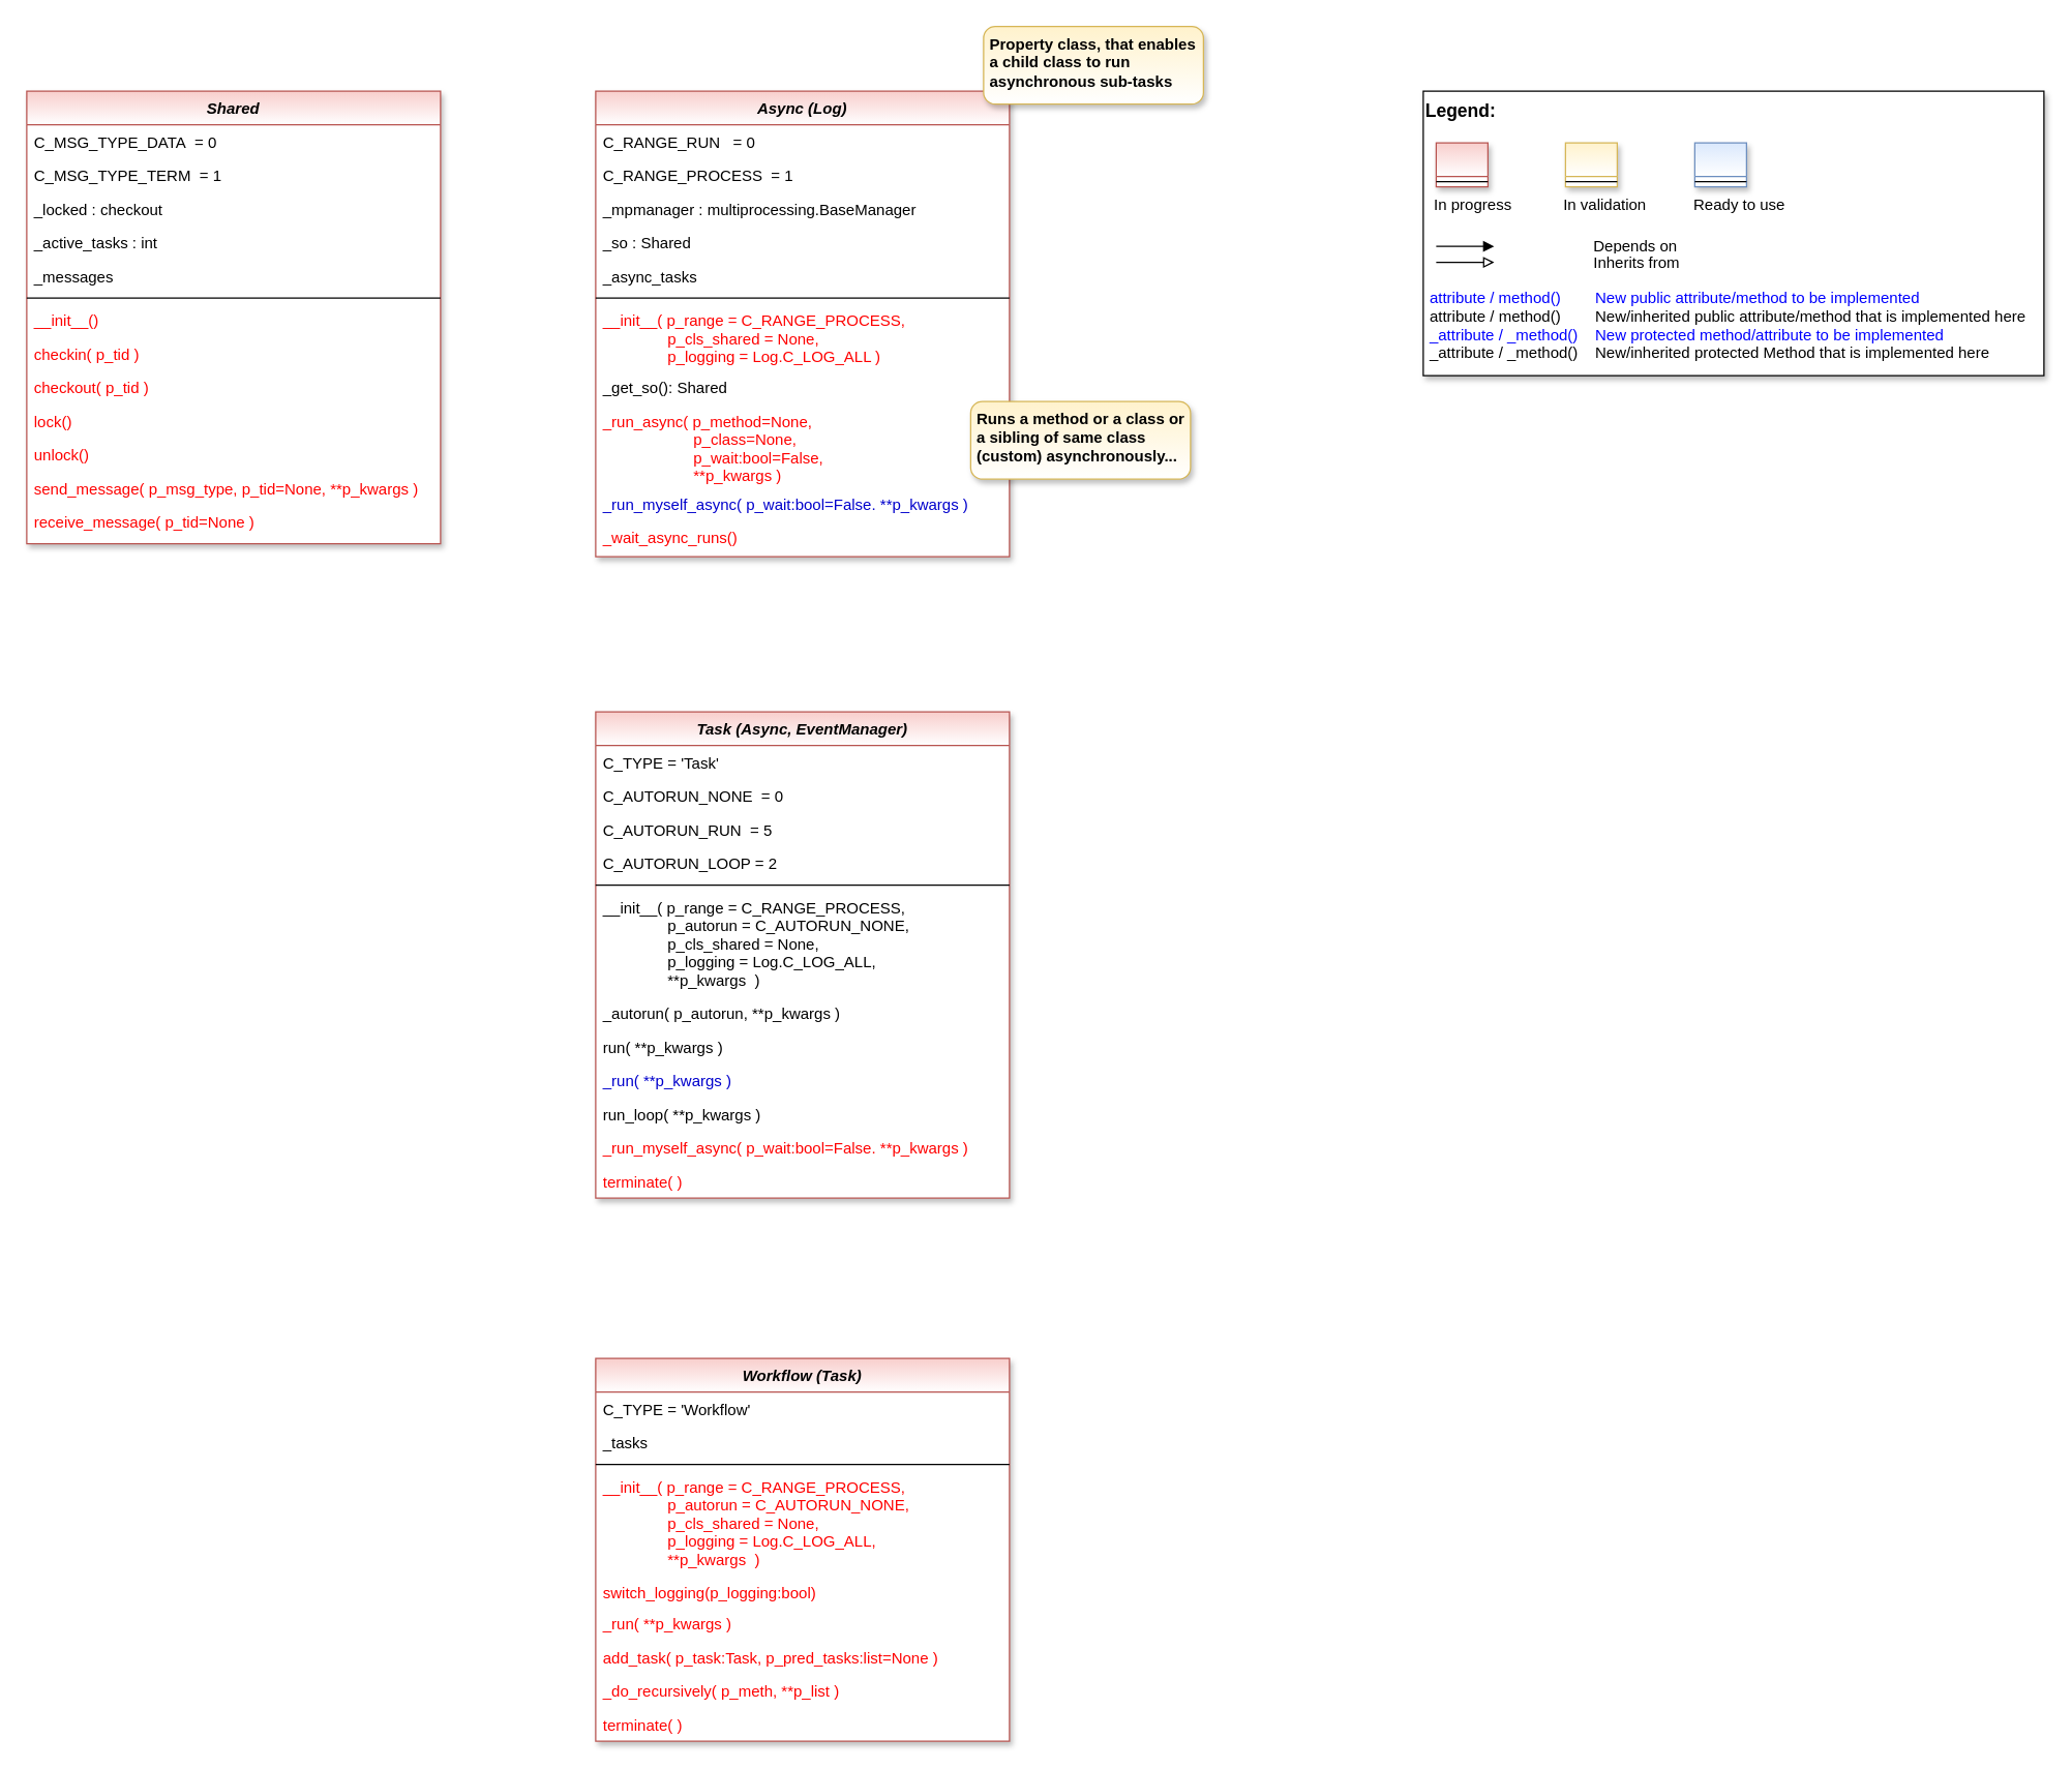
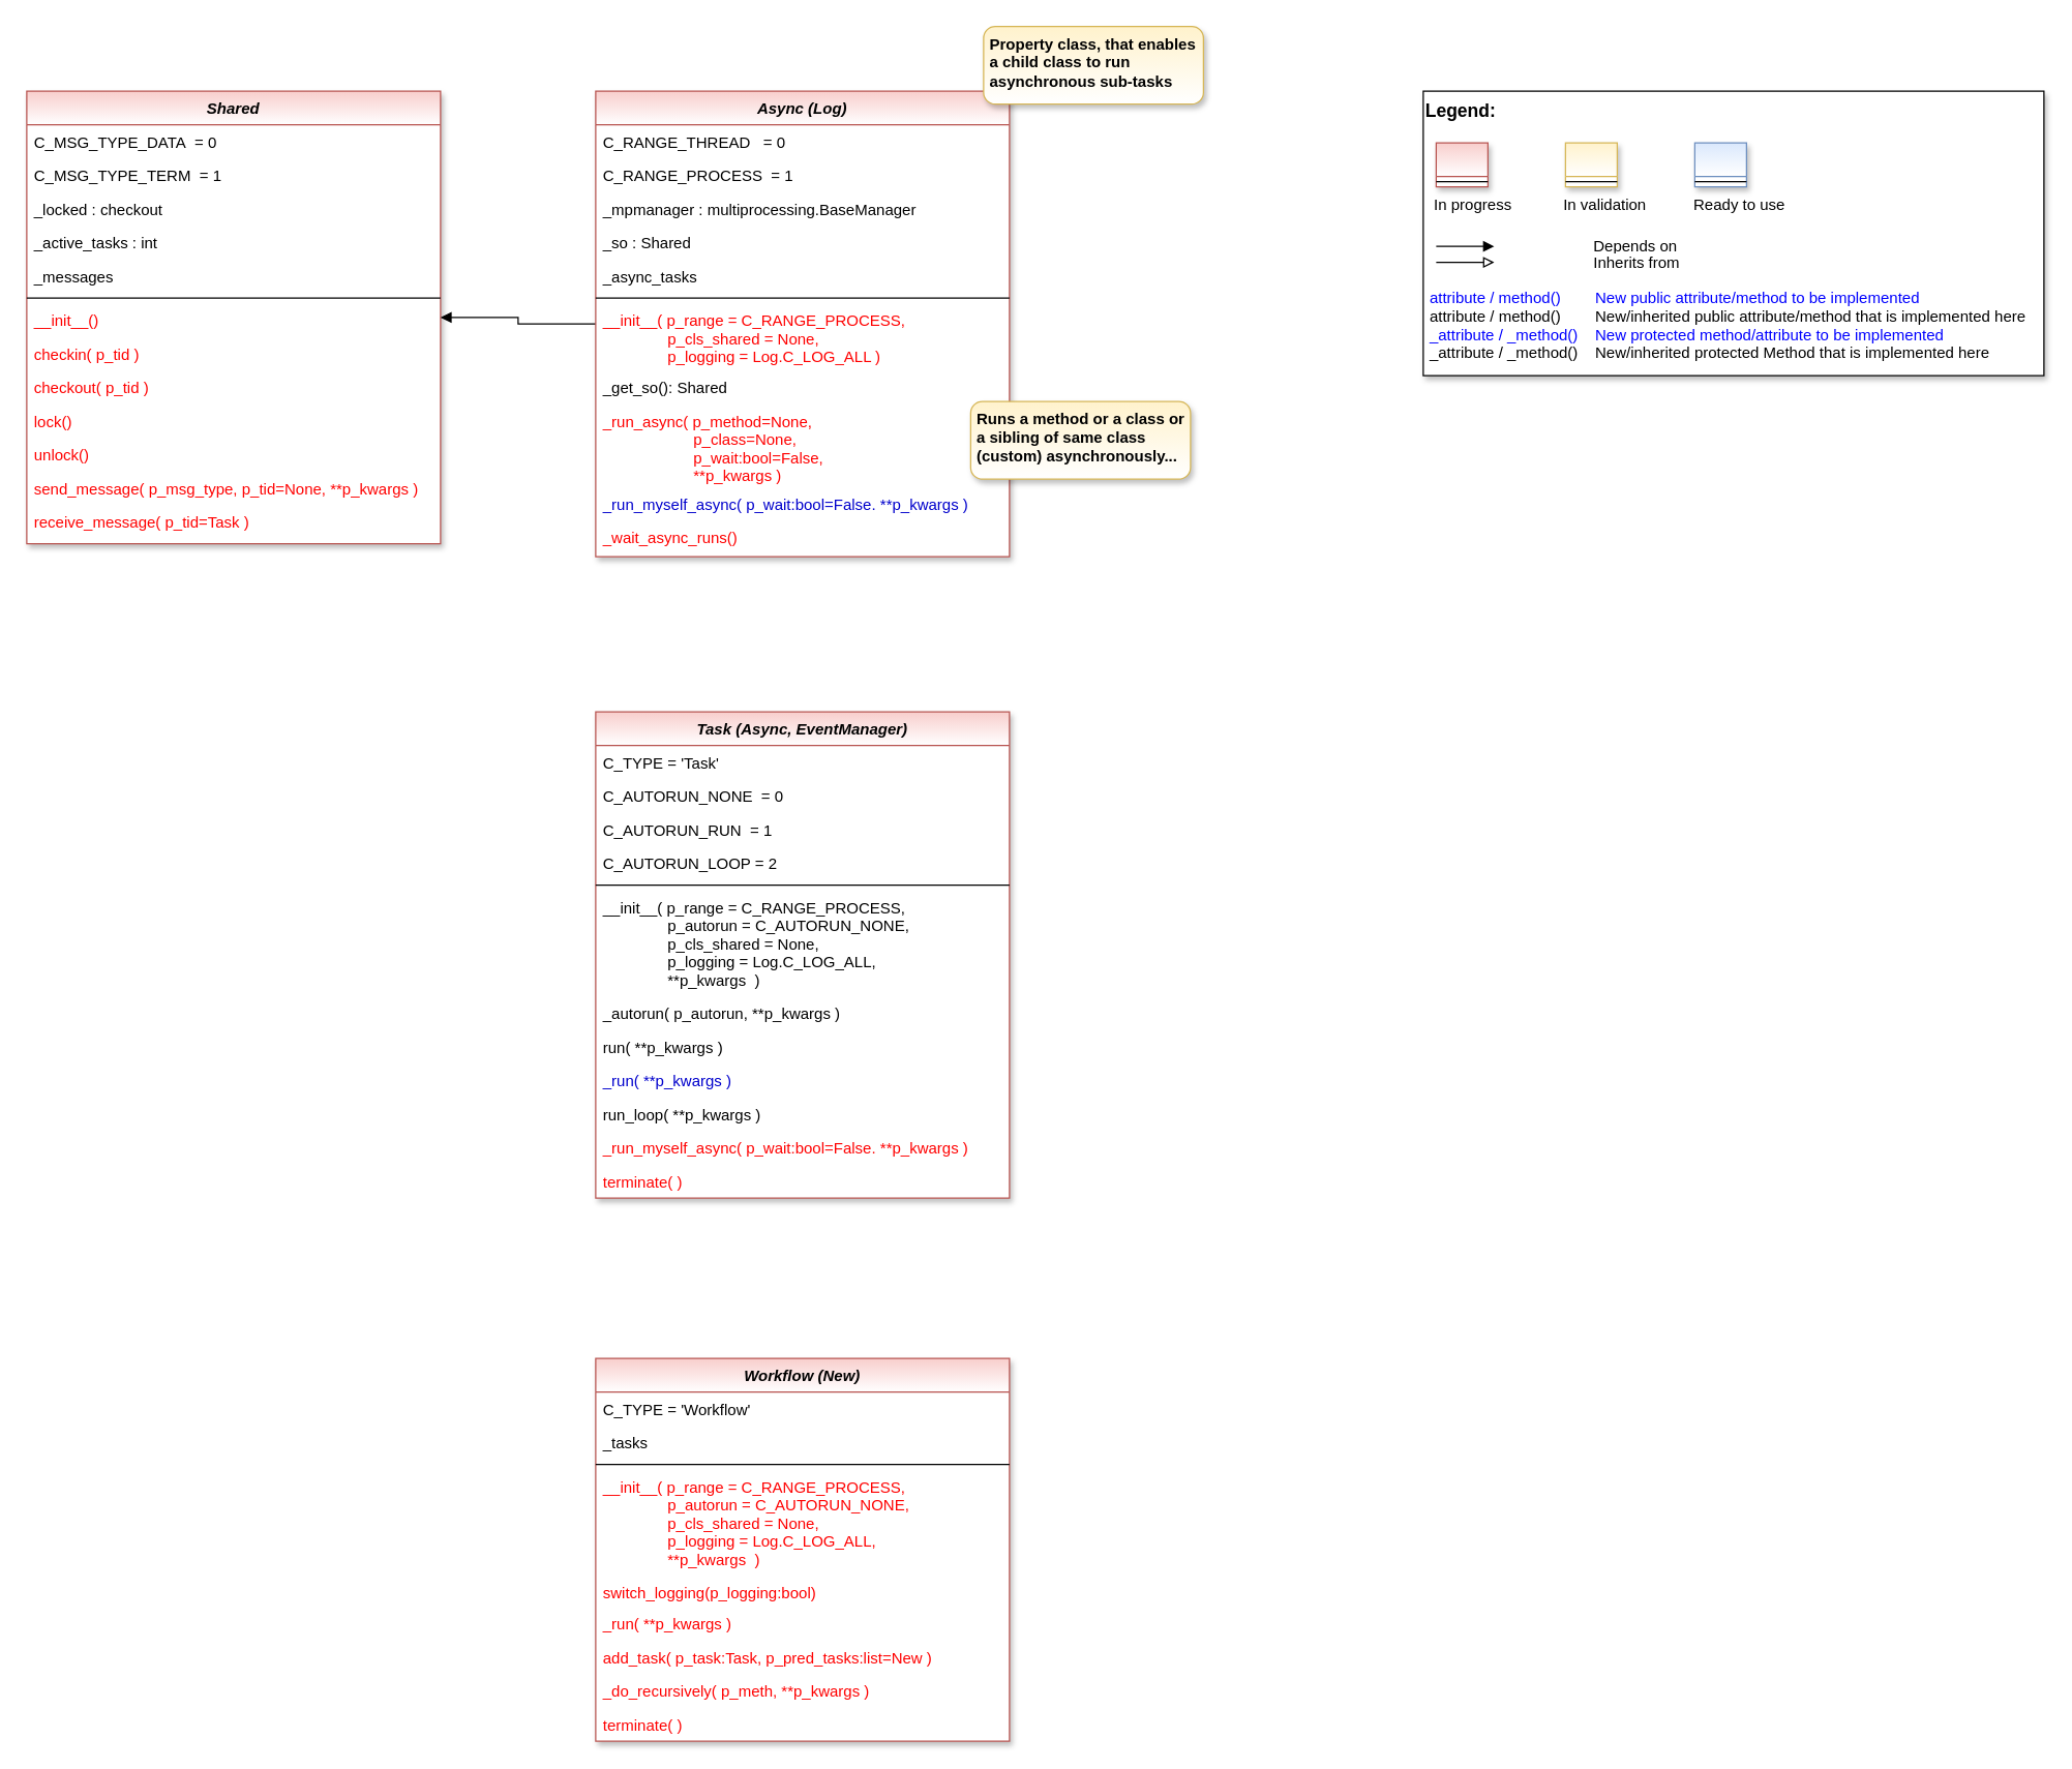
- <mxCell id="28" value="C_RANGE_RUN   = 0" style="text;align=left;verticalAlign=top;spacingLeft=4;spacingRight=4;overflow=hidden;rotatable=0;points=[[0,0.5],[1,0.5]];portConstraint=eastwest;" parent="27" vertex="1"><mxGeometry y="26" width="320" height="26" as="geometry" /></mxCell>
+ <mxCell id="28" value="C_RANGE_THREAD   = 0" style="text;align=left;verticalAlign=top;spacingLeft=4;spacingRight=4;overflow=hidden;rotatable=0;points=[[0,0.5],[1,0.5]];portConstraint=eastwest;" parent="27" vertex="1"><mxGeometry y="26" width="320" height="26" as="geometry" /></mxCell>
+ <mxCell id="26" style="edgeStyle=orthogonalEdgeStyle;rounded=0;orthogonalLoop=1;jettySize=auto;html=1;endArrow=block;endFill=1;" parent="1" source="27" target="12" edge="1"><mxGeometry relative="1" as="geometry" /></mxCell>
- <mxCell id="25" value="receive_message( p_tid=None )" style="text;align=left;verticalAlign=top;spacingLeft=4;spacingRight=4;overflow=hidden;rotatable=0;points=[[0,0.5],[1,0.5]];portConstraint=eastwest;fontColor=#FF0000;" parent="12" vertex="1"><mxGeometry y="320" width="320" height="26" as="geometry" /></mxCell>
+ <mxCell id="25" value="receive_message( p_tid=Task )" style="text;align=left;verticalAlign=top;spacingLeft=4;spacingRight=4;overflow=hidden;rotatable=0;points=[[0,0.5],[1,0.5]];portConstraint=eastwest;fontColor=#FF0000;" parent="12" vertex="1"><mxGeometry y="320" width="320" height="26" as="geometry" /></mxCell>
- <mxCell id="43" value="C_AUTORUN_RUN  = 5" style="text;align=left;verticalAlign=top;spacingLeft=4;spacingRight=4;overflow=hidden;rotatable=0;points=[[0,0.5],[1,0.5]];portConstraint=eastwest;" parent="40" vertex="1"><mxGeometry y="78" width="320" height="26" as="geometry" /></mxCell>
+ <mxCell id="43" value="C_AUTORUN_RUN  = 1" style="text;align=left;verticalAlign=top;spacingLeft=4;spacingRight=4;overflow=hidden;rotatable=0;points=[[0,0.5],[1,0.5]];portConstraint=eastwest;" parent="40" vertex="1"><mxGeometry y="78" width="320" height="26" as="geometry" /></mxCell>
- <mxCell id="53" value="Workflow (Task)" style="swimlane;fontStyle=3;align=center;verticalAlign=top;childLayout=stackLayout;horizontal=1;startSize=26;horizontalStack=0;resizeParent=1;resizeLast=0;collapsible=1;marginBottom=0;rounded=0;shadow=1;strokeWidth=1;fillColor=#f8cecc;strokeColor=#b85450;glass=0;swimlaneFillColor=#ffffff;gradientColor=#ffffff;" parent="1" vertex="1"><mxGeometry x="460" y="1050" width="320" height="296" as="geometry"><mxRectangle x="230" y="140" width="160" height="26" as="alternateBounds" /></mxGeometry></mxCell>
+ <mxCell id="53" value="Workflow (New)" style="swimlane;fontStyle=3;align=center;verticalAlign=top;childLayout=stackLayout;horizontal=1;startSize=26;horizontalStack=0;resizeParent=1;resizeLast=0;collapsible=1;marginBottom=0;rounded=0;shadow=1;strokeWidth=1;fillColor=#f8cecc;strokeColor=#b85450;glass=0;swimlaneFillColor=#ffffff;gradientColor=#ffffff;" parent="1" vertex="1"><mxGeometry x="460" y="1050" width="320" height="296" as="geometry"><mxRectangle x="230" y="140" width="160" height="26" as="alternateBounds" /></mxGeometry></mxCell>
- <mxCell id="60" value="add_task( p_task:Task, p_pred_tasks:list=None )" style="text;align=left;verticalAlign=top;spacingLeft=4;spacingRight=4;overflow=hidden;rotatable=0;points=[[0,0.5],[1,0.5]];portConstraint=eastwest;fontColor=#FF0000;" parent="53" vertex="1"><mxGeometry y="218" width="320" height="26" as="geometry" /></mxCell>
+ <mxCell id="60" value="add_task( p_task:Task, p_pred_tasks:list=New )" style="text;align=left;verticalAlign=top;spacingLeft=4;spacingRight=4;overflow=hidden;rotatable=0;points=[[0,0.5],[1,0.5]];portConstraint=eastwest;fontColor=#FF0000;" parent="53" vertex="1"><mxGeometry y="218" width="320" height="26" as="geometry" /></mxCell>
- <mxCell id="61" value="_do_recursively( p_meth, **p_list )" style="text;align=left;verticalAlign=top;spacingLeft=4;spacingRight=4;overflow=hidden;rotatable=0;points=[[0,0.5],[1,0.5]];portConstraint=eastwest;fontColor=#FF0000;" vertex="1" parent="53"><mxGeometry y="244" width="320" height="26" as="geometry" /></mxCell>
+ <mxCell id="61" value="_do_recursively( p_meth, **p_kwargs )" style="text;align=left;verticalAlign=top;spacingLeft=4;spacingRight=4;overflow=hidden;rotatable=0;points=[[0,0.5],[1,0.5]];portConstraint=eastwest;fontColor=#FF0000;" vertex="1" parent="53"><mxGeometry y="244" width="320" height="26" as="geometry" /></mxCell>
